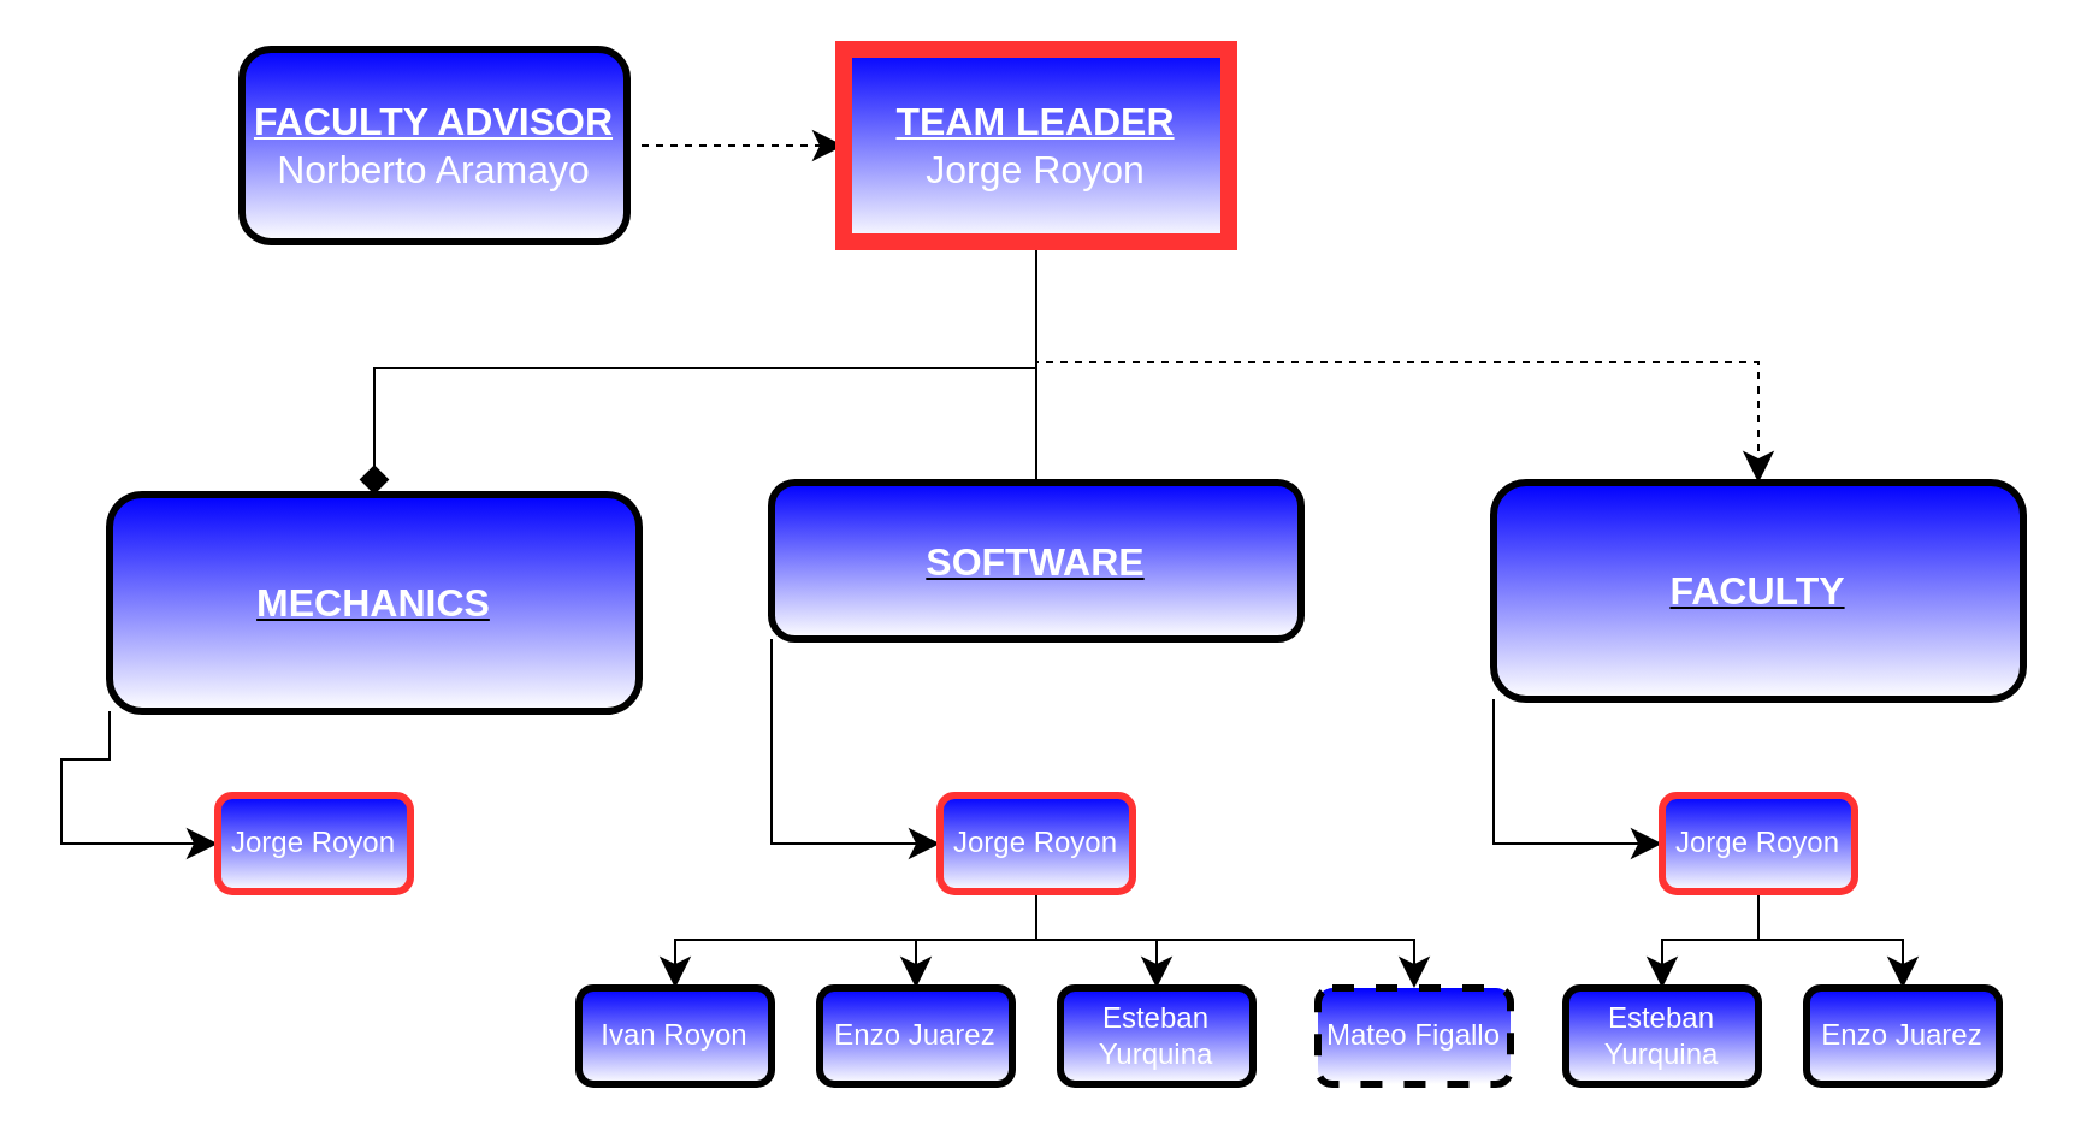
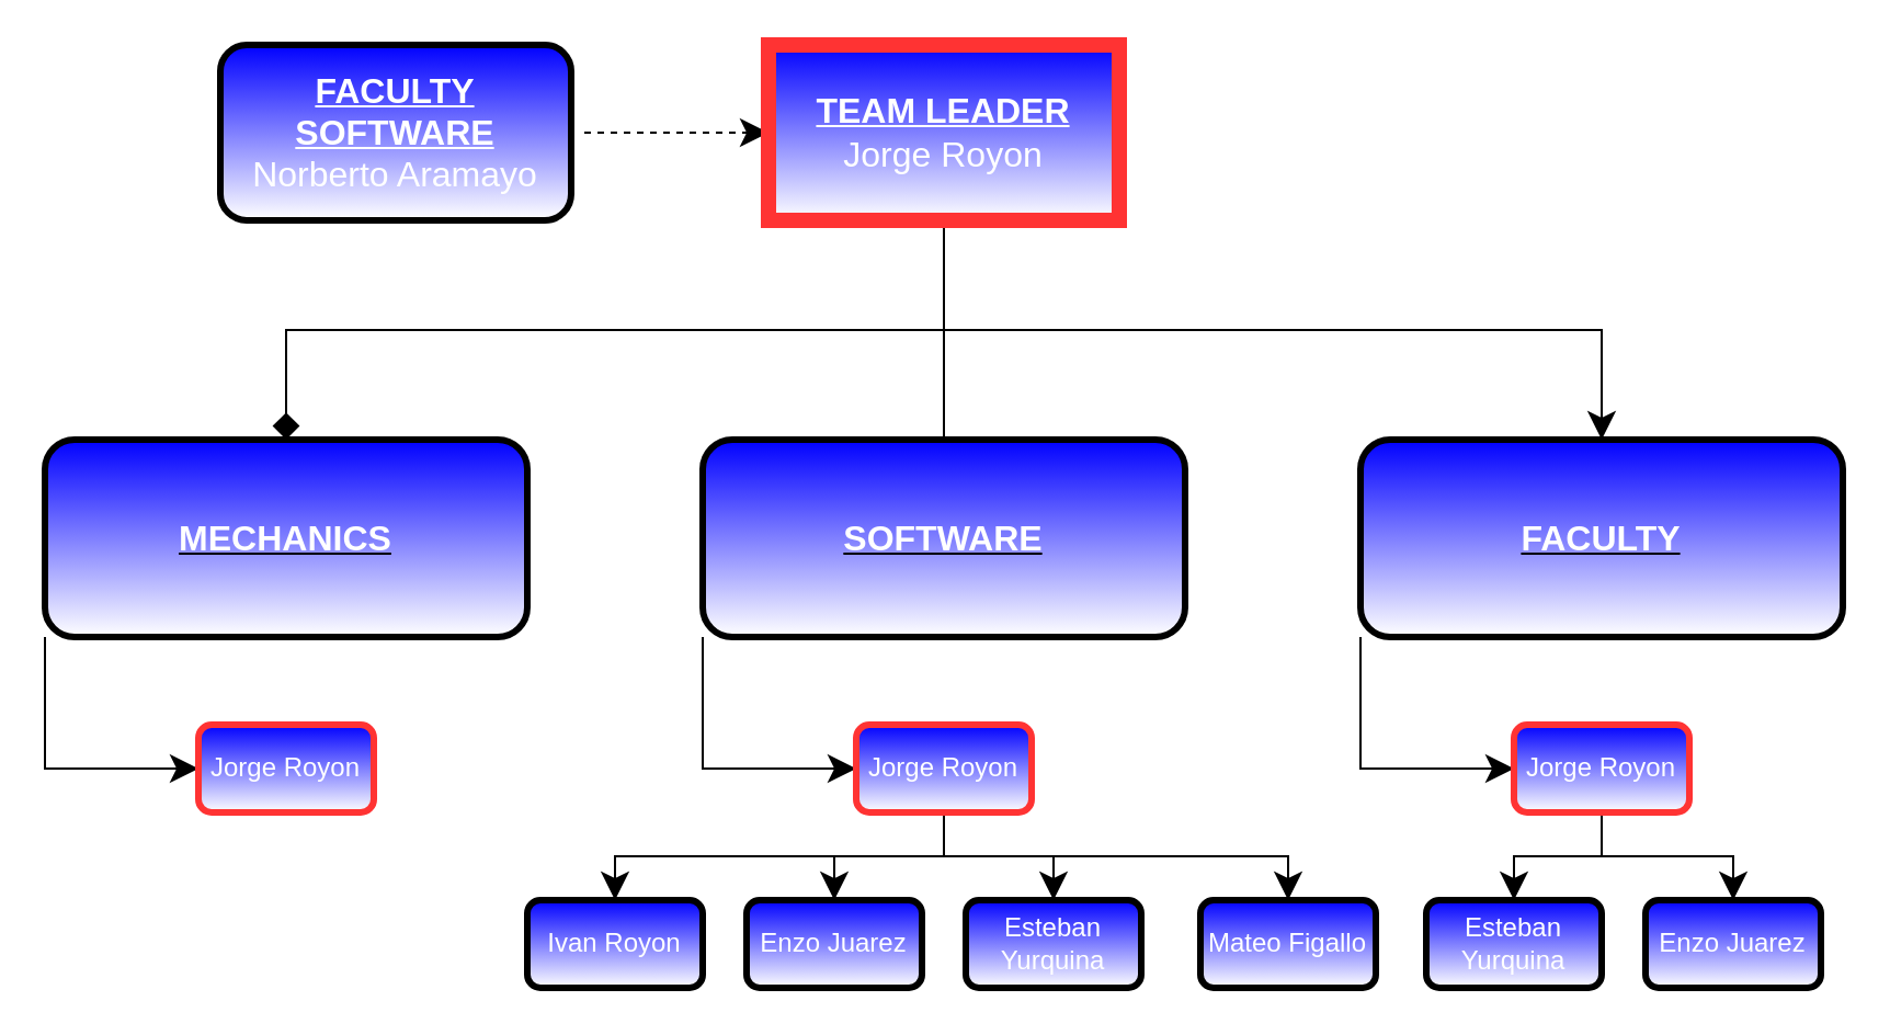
- <mxCell id="3" value="&lt;font style=&quot;font-size: 16px&quot; color=&quot;#ffffff&quot;&gt;&lt;u&gt;&lt;b&gt;FACULTY ADVISOR&lt;/b&gt;&lt;/u&gt;&lt;br&gt;Norberto Aramayo&lt;/font&gt;" style="rounded=1;whiteSpace=wrap;html=1;strokeWidth=3;perimeterSpacing=6;fillColor=#0000FF;gradientColor=#ffffff;" vertex="1" parent="1"><mxGeometry x="100" y="20" width="160" height="80" as="geometry" /></mxCell>
+ <mxCell id="3" value="&lt;font style=&quot;font-size: 16px&quot; color=&quot;#ffffff&quot;&gt;&lt;u&gt;&lt;b&gt;FACULTY SOFTWARE&lt;/b&gt;&lt;/u&gt;&lt;br&gt;Norberto Aramayo&lt;/font&gt;" style="rounded=1;whiteSpace=wrap;html=1;strokeWidth=3;perimeterSpacing=6;fillColor=#0000FF;gradientColor=#ffffff;" vertex="1" parent="1"><mxGeometry x="100" y="20" width="160" height="80" as="geometry" /></mxCell>
- <mxCell id="5" style="edgeStyle=orthogonalEdgeStyle;rounded=0;orthogonalLoop=1;jettySize=auto;html=1;exitX=0.5;exitY=1;exitDx=0;exitDy=0;entryX=0.5;entryY=0;entryDx=0;entryDy=0;endSize=10;dashed=1;" edge="1" parent="1" source="7" target="11"><mxGeometry relative="1" as="geometry" /></mxCell>
+ <mxCell id="5" style="edgeStyle=orthogonalEdgeStyle;rounded=0;orthogonalLoop=1;jettySize=auto;html=1;exitX=0.5;exitY=1;exitDx=0;exitDy=0;entryX=0.5;entryY=0;entryDx=0;entryDy=0;endSize=10;" edge="1" parent="1" source="7" target="11"><mxGeometry relative="1" as="geometry" /></mxCell>
- <mxCell id="13" value="&lt;b&gt;&lt;u&gt;&lt;font style=&quot;font-size: 16px&quot; color=&quot;#ffffff&quot;&gt;SOFTWARE&lt;/font&gt;&lt;/u&gt;&lt;/b&gt;" style="rounded=1;whiteSpace=wrap;html=1;shadow=0;glass=0;sketch=0;strokeWidth=3;gradientColor=#ffffff;fillColor=#0000FF;" vertex="1" parent="1"><mxGeometry x="320" y="200" width="220" height="65" as="geometry" /></mxCell>
+ <mxCell id="13" value="&lt;b&gt;&lt;u&gt;&lt;font style=&quot;font-size: 16px&quot; color=&quot;#ffffff&quot;&gt;SOFTWARE&lt;/font&gt;&lt;/u&gt;&lt;/b&gt;" style="rounded=1;whiteSpace=wrap;html=1;shadow=0;glass=0;sketch=0;strokeWidth=3;gradientColor=#ffffff;fillColor=#0000FF;" vertex="1" parent="1"><mxGeometry x="320" y="200" width="220" height="90" as="geometry" /></mxCell>
- <mxCell id="9" value="&lt;u style=&quot;font-weight: bold&quot;&gt;&lt;font style=&quot;font-size: 16px&quot; color=&quot;#ffffff&quot;&gt;MECHANICS&lt;/font&gt;&lt;/u&gt;" style="rounded=1;whiteSpace=wrap;html=1;shadow=0;glass=0;sketch=0;strokeWidth=3;gradientColor=#ffffff;fillColor=#0000FF;" vertex="1" parent="1"><mxGeometry x="45" y="205" width="220" height="90" as="geometry" /></mxCell>
+ <mxCell id="9" value="&lt;u style=&quot;font-weight: bold&quot;&gt;&lt;font style=&quot;font-size: 16px&quot; color=&quot;#ffffff&quot;&gt;MECHANICS&lt;/font&gt;&lt;/u&gt;" style="rounded=1;whiteSpace=wrap;html=1;shadow=0;glass=0;sketch=0;strokeWidth=3;gradientColor=#ffffff;fillColor=#0000FF;" vertex="1" parent="1"><mxGeometry x="20" y="200" width="220" height="90" as="geometry" /></mxCell>
- <mxCell id="23" value="&lt;font color=&quot;#ffffff&quot;&gt;Mateo Figallo&lt;/font&gt;" style="rounded=1;whiteSpace=wrap;html=1;shadow=0;glass=0;sketch=0;strokeWidth=3;gradientColor=#ffffff;fillColor=#0000FF;dashed=1;" vertex="1" parent="1"><mxGeometry x="547" y="410" width="80" height="40" as="geometry" /></mxCell>
+ <mxCell id="23" value="&lt;font color=&quot;#ffffff&quot;&gt;Mateo Figallo&lt;/font&gt;" style="rounded=1;whiteSpace=wrap;html=1;shadow=0;glass=0;sketch=0;strokeWidth=3;gradientColor=#ffffff;fillColor=#0000FF;" vertex="1" parent="1"><mxGeometry x="547" y="410" width="80" height="40" as="geometry" /></mxCell>
